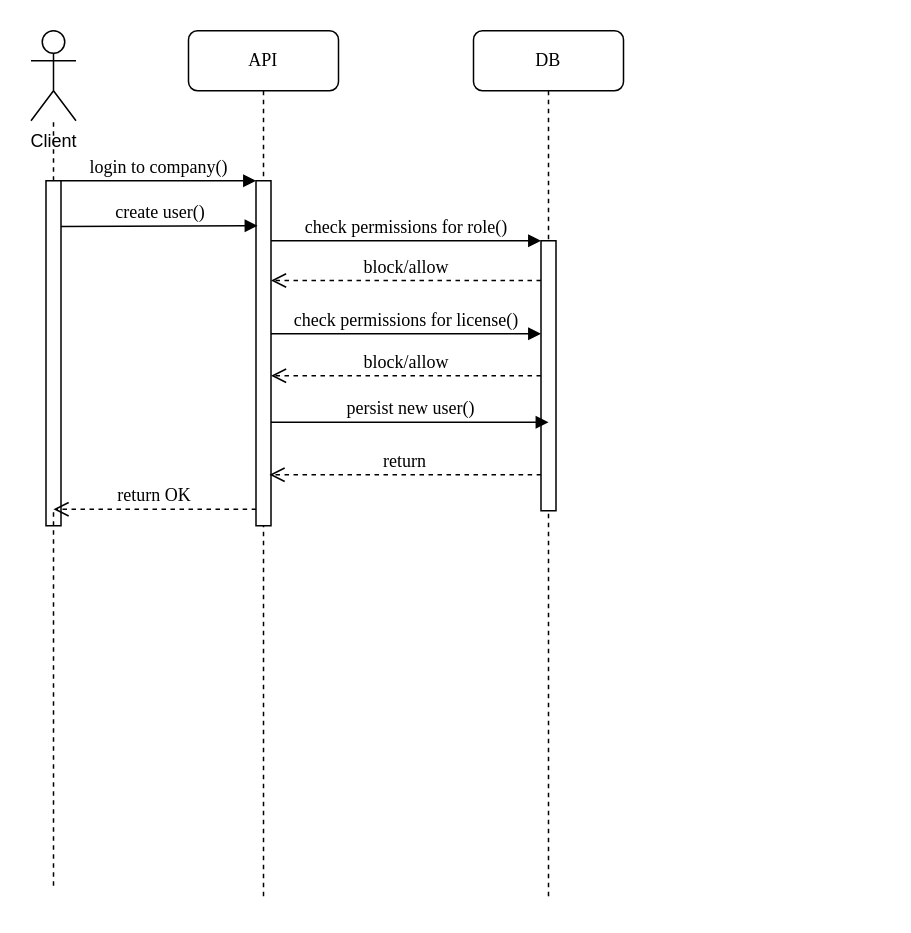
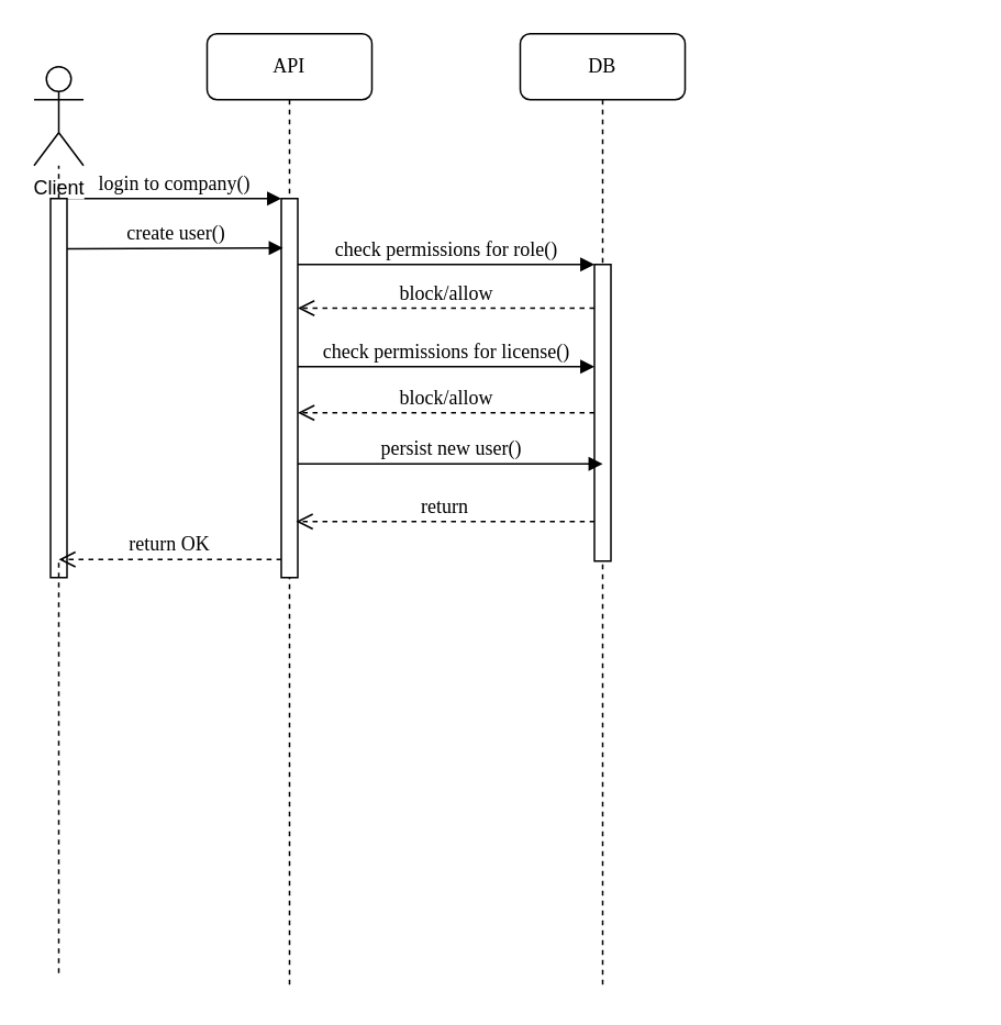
- <mxCell id="10" value="Client" style="shape=umlActor;verticalLabelPosition=bottom;labelBackgroundColor=#ffffff;verticalAlign=top;html=1;outlineConnect=0;" vertex="1" parent="1"><mxGeometry x="20" y="20" width="30" height="60" as="geometry" /></mxCell>
+ <mxCell id="10" value="Client" style="shape=umlActor;verticalLabelPosition=bottom;labelBackgroundColor=#ffffff;verticalAlign=top;html=1;outlineConnect=0;" vertex="1" parent="1"><mxGeometry x="20" y="40" width="30" height="60" as="geometry" /></mxCell>
